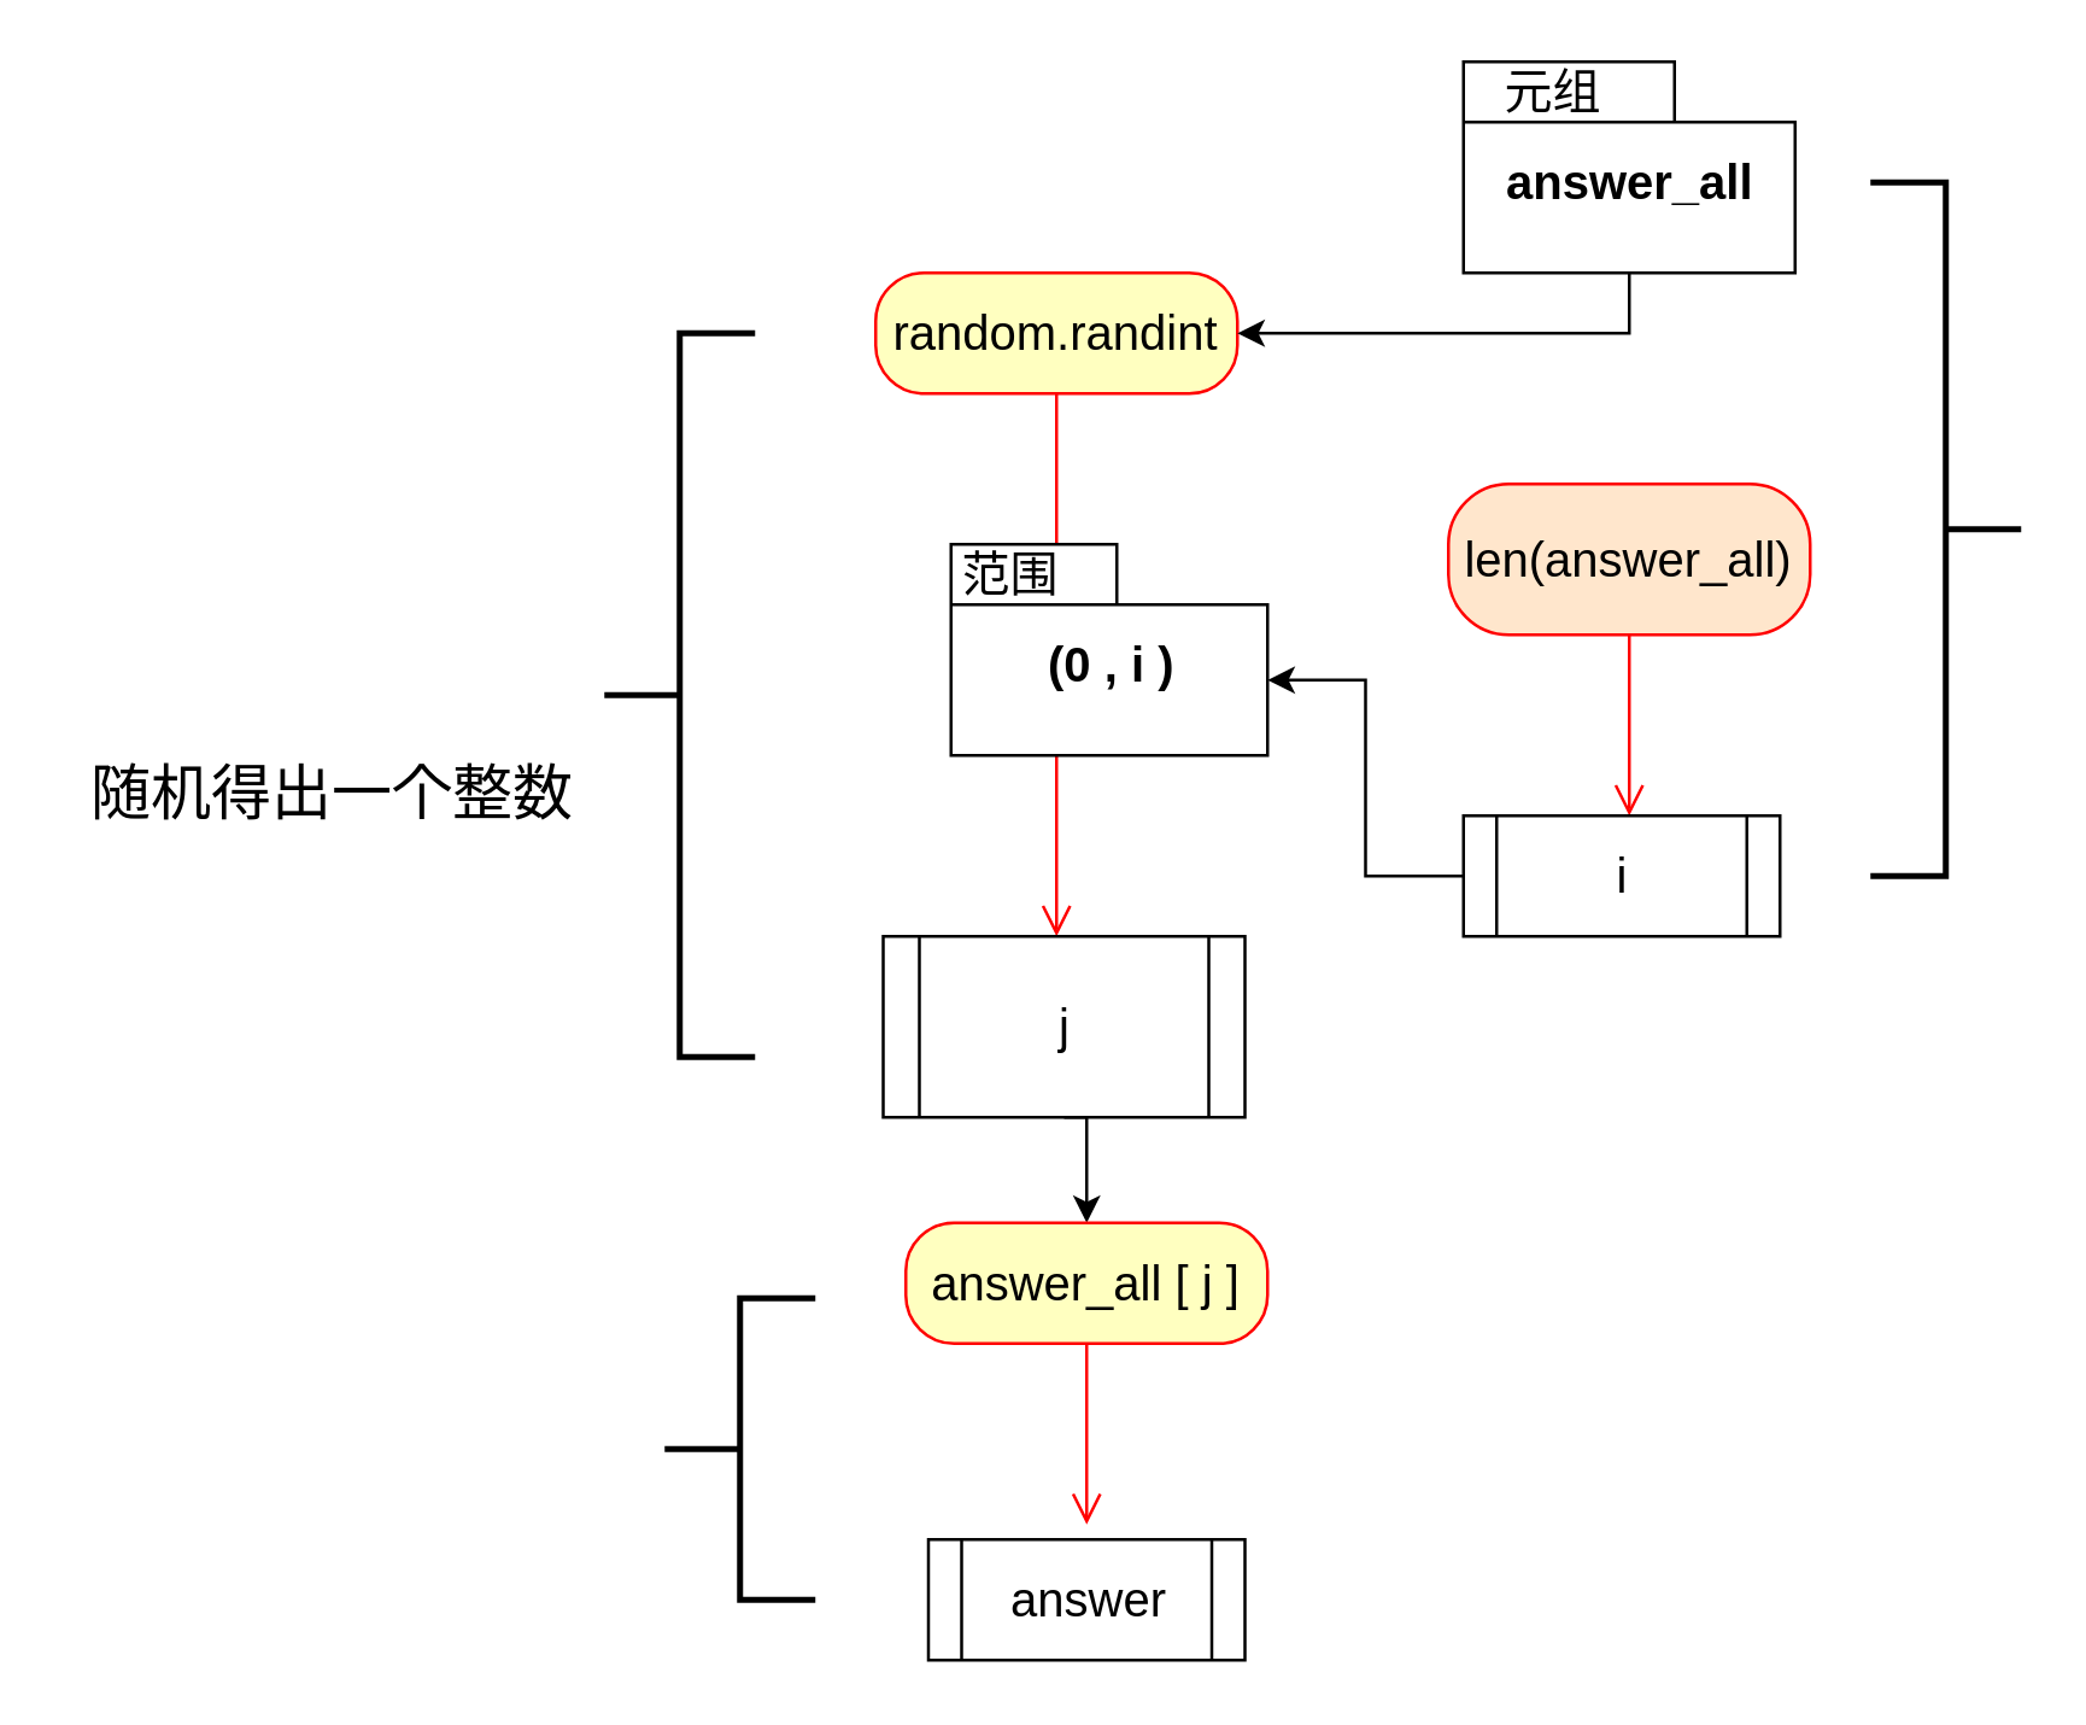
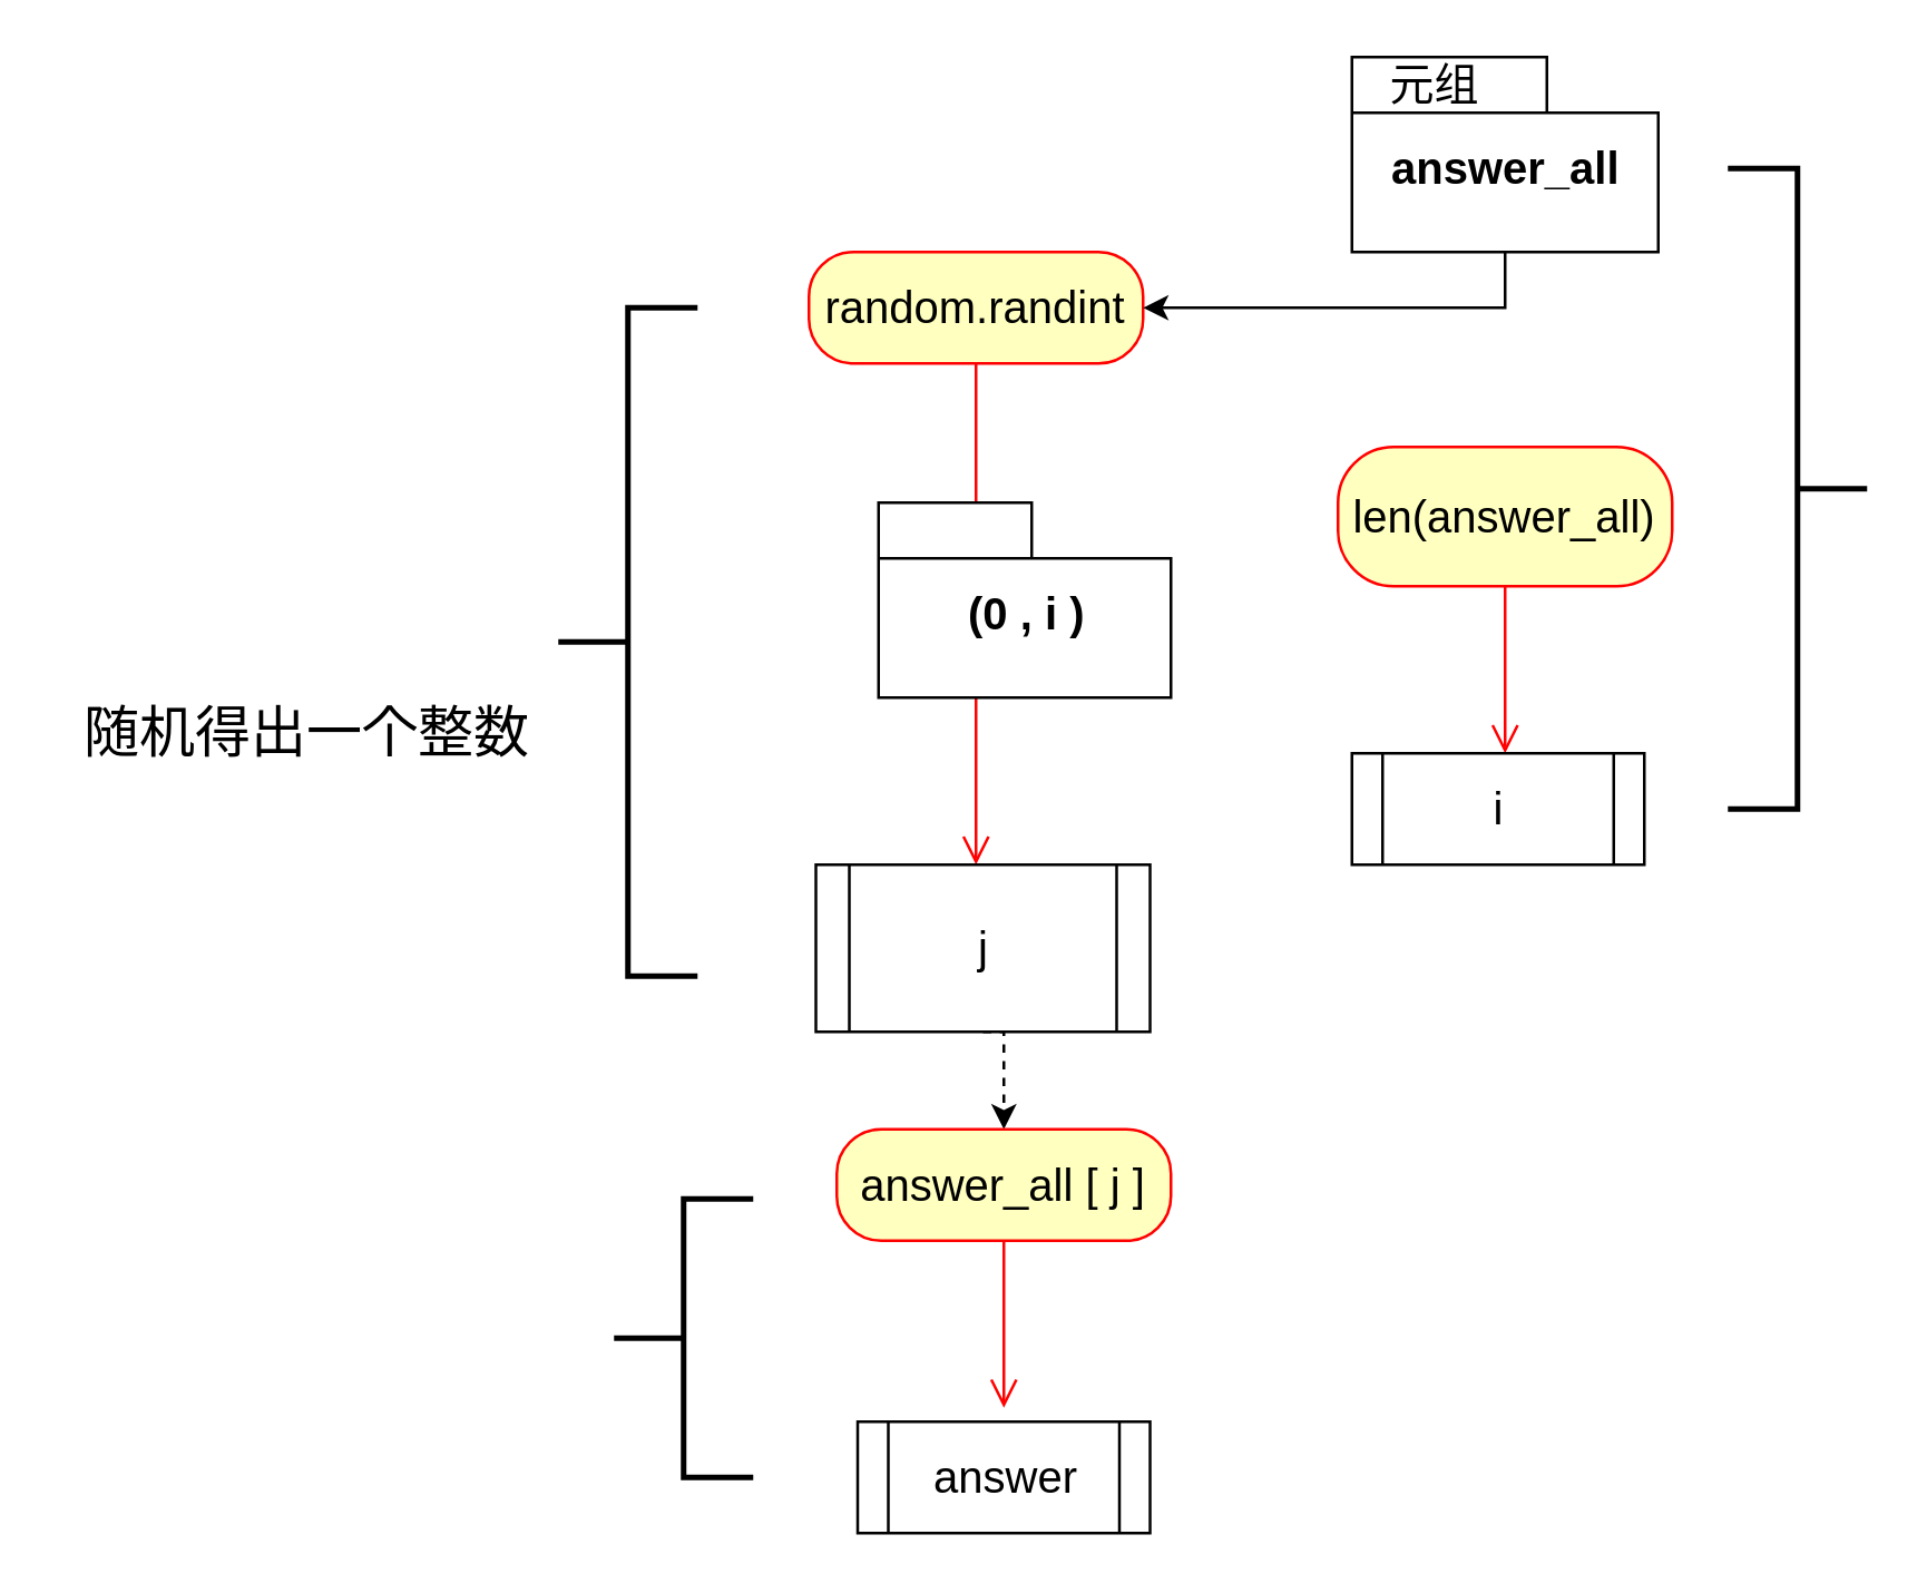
- <mxCell id="4" value="&lt;div style=&quot;font-size: 16px;&quot;&gt;&lt;span style=&quot;font-size: 16px;&quot;&gt;len(answer_all)&lt;/span&gt;&lt;br style=&quot;font-size: 16px;&quot;&gt;&lt;/div&gt;" style="rounded=1;whiteSpace=wrap;html=1;arcSize=40;fontColor=#000000;fillColor=#ffe6cc;strokeColor=#ff0000;fontSize=16;" vertex="1" parent="1"><mxGeometry x="480" y="160" width="120" height="50" as="geometry" /></mxCell>
+ <mxCell id="4" value="&lt;div style=&quot;font-size: 16px;&quot;&gt;&lt;span style=&quot;font-size: 16px;&quot;&gt;len(answer_all)&lt;/span&gt;&lt;br style=&quot;font-size: 16px;&quot;&gt;&lt;/div&gt;" style="rounded=1;whiteSpace=wrap;html=1;arcSize=40;fontColor=#000000;fillColor=#ffffc0;strokeColor=#ff0000;fontSize=16;" vertex="1" parent="1"><mxGeometry x="480" y="160" width="120" height="50" as="geometry" /></mxCell>
- <mxCell id="11" value="范围" style="text;html=1;strokeColor=none;fillColor=none;align=center;verticalAlign=middle;whiteSpace=wrap;rounded=0;fontSize=16;" vertex="1" parent="9"><mxGeometry width="40" height="20" as="geometry" /></mxCell>
- <mxCell id="13" style="edgeStyle=orthogonalEdgeStyle;rounded=0;orthogonalLoop=1;jettySize=auto;html=1;entryX=0;entryY=0;entryDx=105;entryDy=45;entryPerimeter=0;fontSize=16;" edge="1" parent="1" source="14" target="10"><mxGeometry relative="1" as="geometry" /></mxCell>
- <mxCell id="15" style="edgeStyle=orthogonalEdgeStyle;rounded=0;orthogonalLoop=1;jettySize=auto;html=1;exitX=0.5;exitY=1;exitDx=0;exitDy=0;entryX=0.5;entryY=0;entryDx=0;entryDy=0;fontSize=16;" edge="1" parent="1" source="16" target="17"><mxGeometry relative="1" as="geometry" /></mxCell>
+ <mxCell id="15" style="edgeStyle=orthogonalEdgeStyle;rounded=0;orthogonalLoop=1;jettySize=auto;html=1;exitX=0.5;exitY=1;exitDx=0;exitDy=0;entryX=0.5;entryY=0;entryDx=0;entryDy=0;fontSize=16;dashed=1;" edge="1" parent="1" source="16" target="17"><mxGeometry relative="1" as="geometry" /></mxCell>
